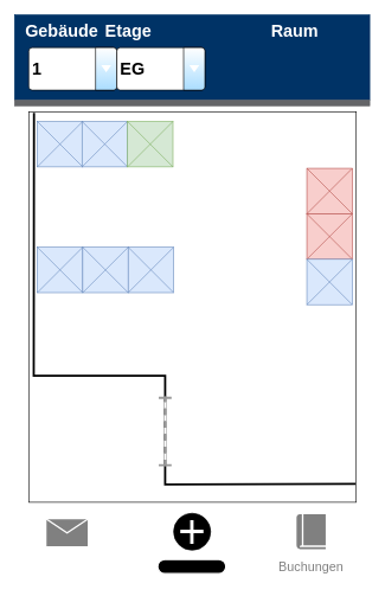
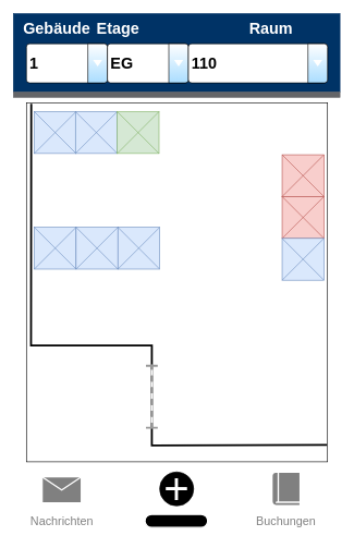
+ <mxCell id="20" value="&lt;font style=&quot;font-size: 24px&quot;&gt;&lt;b&gt;110&lt;/b&gt;&lt;/font&gt;" style="strokeWidth=1;shadow=0;dashed=0;align=center;html=1;shape=mxgraph.mockup.forms.comboBox;align=left;fillColor2=#aaddff;mainText=;fontSize=17;spacingLeft=3;" parent="1" vertex="1"><mxGeometry x="288" y="66" width="213" height="60" as="geometry" /></mxCell>
+ <mxCell id="23" value="&lt;span style=&quot;font-size: 18px&quot;&gt;Nachrichten&lt;/span&gt;" style="text;html=1;strokeColor=none;fillColor=none;align=center;verticalAlign=middle;whiteSpace=wrap;rounded=0;fontColor=#808080;" parent="1" vertex="1"><mxGeometry x="48.5" y="777" width="91" height="39" as="geometry" /></mxCell>
